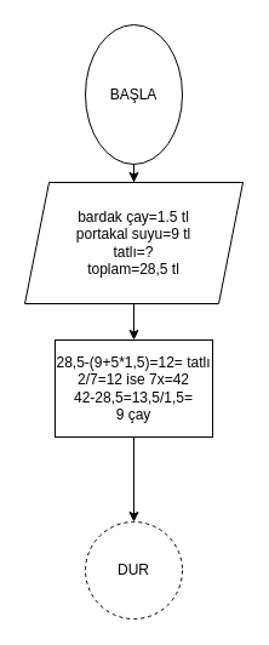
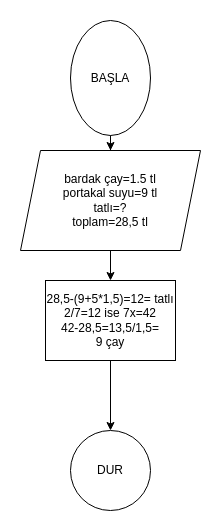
- <mxCell id="2" value="DUR" style="ellipse;whiteSpace=wrap;html=1;aspect=fixed;dashed=1;" vertex="1" parent="1"><mxGeometry x="70" y="430" width="80" height="80" as="geometry" /></mxCell>
+ <mxCell id="2" value="DUR" style="ellipse;whiteSpace=wrap;html=1;aspect=fixed;" vertex="1" parent="1"><mxGeometry x="70" y="430" width="80" height="80" as="geometry" /></mxCell>
